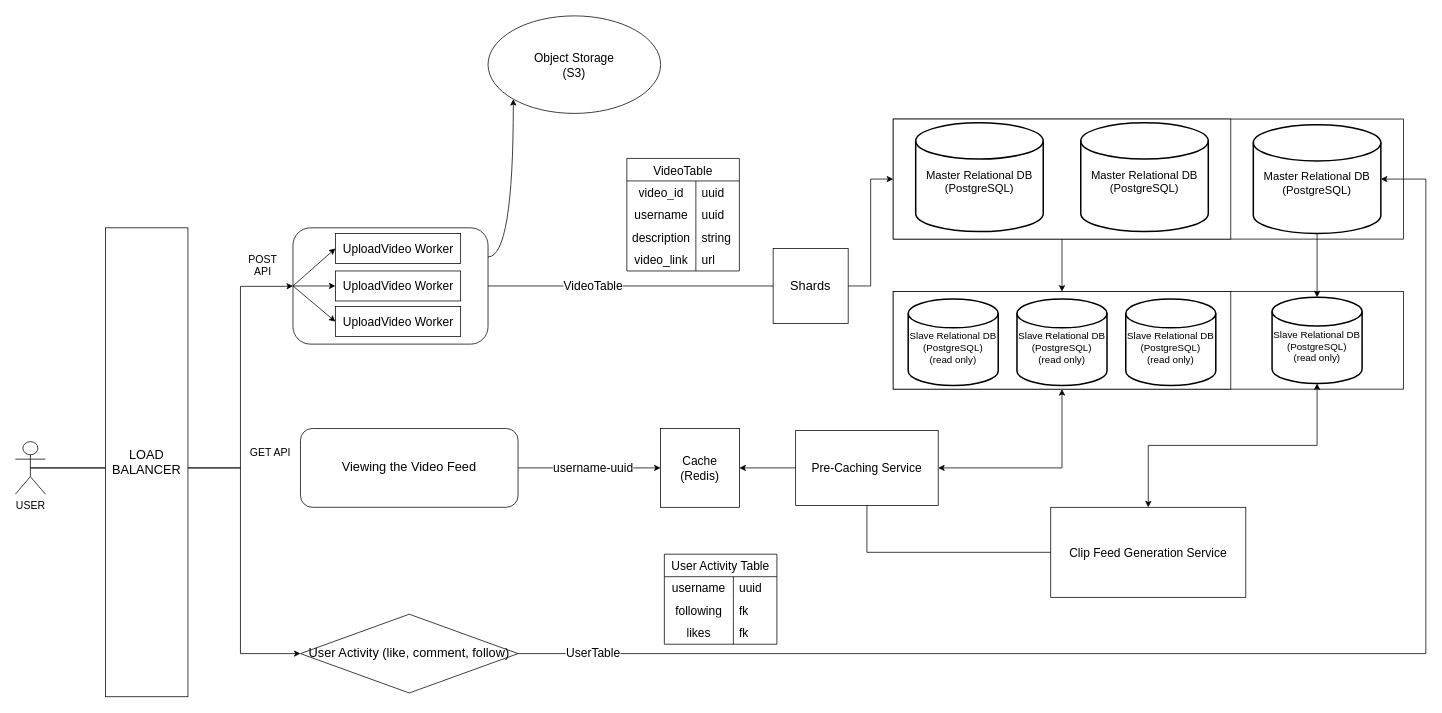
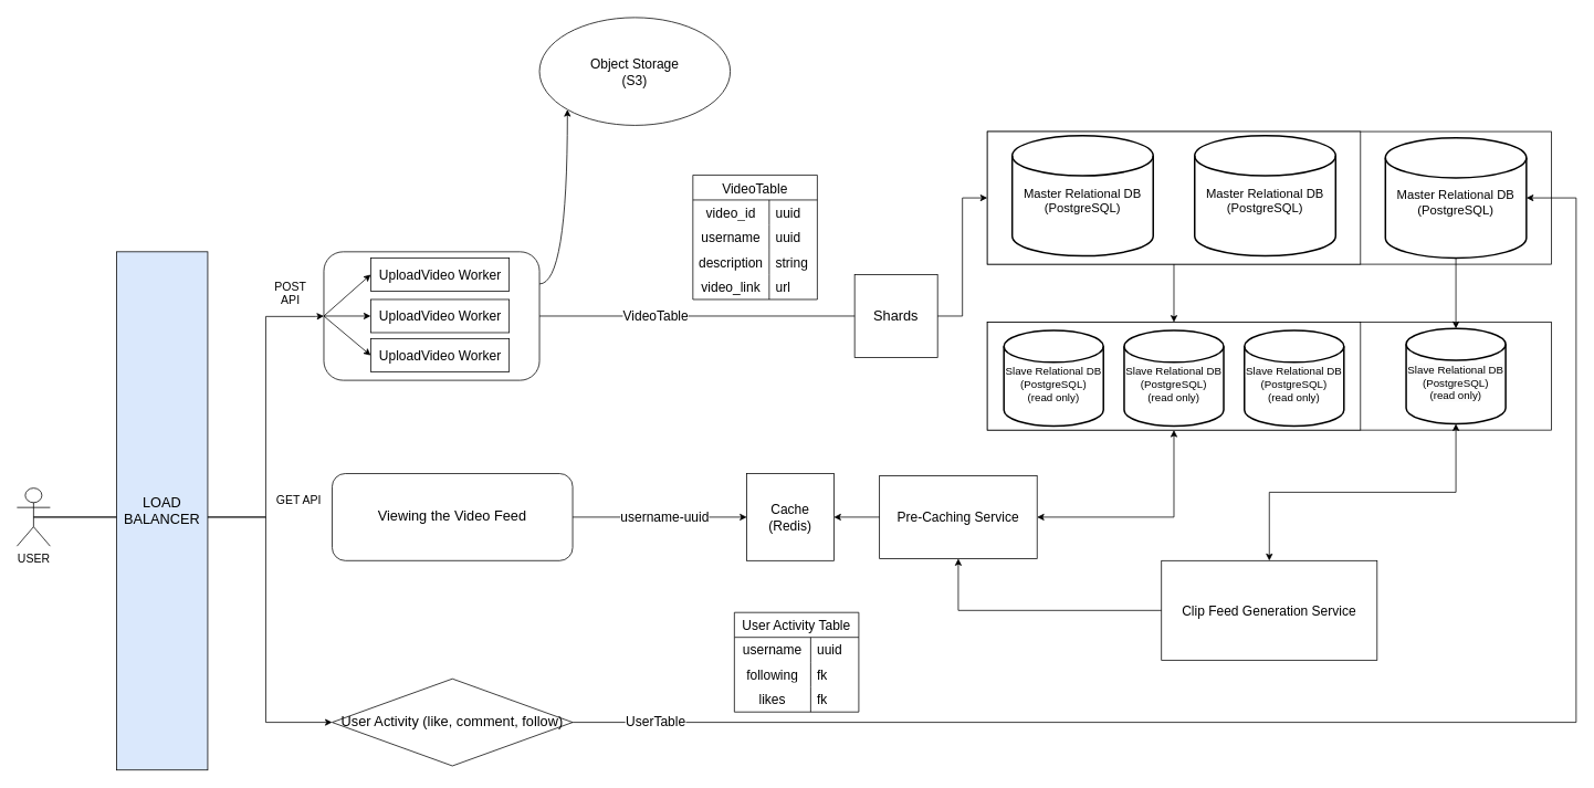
- <mxCell id="42" value="&lt;font style=&quot;font-size: 17px;&quot;&gt;LOAD BALANCER&lt;/font&gt;" style="whiteSpace=wrap;html=1;" vertex="1" parent="1"><mxGeometry x="140" y="303" width="110" height="625" as="geometry" /></mxCell>
+ <mxCell id="42" value="&lt;font style=&quot;font-size: 17px;&quot;&gt;LOAD BALANCER&lt;/font&gt;" style="whiteSpace=wrap;html=1;fillColor=#dae8fc;" vertex="1" parent="1"><mxGeometry x="140" y="303" width="110" height="625" as="geometry" /></mxCell>
- <mxCell id="46" value="&lt;font style=&quot;font-size: 16px;&quot;&gt;Cache&lt;br&gt;(Redis)&lt;/font&gt;" style="whiteSpace=wrap;html=1;aspect=fixed;" vertex="1" parent="1"><mxGeometry x="880" y="570.5" width="105" height="105" as="geometry" /></mxCell>
+ <mxCell id="46" value="&lt;font style=&quot;font-size: 16px;&quot;&gt;Cache&lt;br&gt;(Redis)&lt;/font&gt;" style="whiteSpace=wrap;html=1;aspect=fixed;" vertex="1" parent="1"><mxGeometry x="900" y="570.5" width="105" height="105" as="geometry" /></mxCell>
- <mxCell id="47" value="" style="endArrow=none;html=1;rounded=0;exitX=0;exitY=0.5;exitDx=0;exitDy=0;entryX=0.5;entryY=1;entryDx=0;entryDy=0;edgeStyle=orthogonalEdgeStyle;" edge="1" parent="1" source="45" target="37"><mxGeometry width="50" height="50" relative="1" as="geometry"><mxPoint x="1330" y="748" as="sourcePoint" /><mxPoint x="1380" y="698" as="targetPoint" /></mxGeometry></mxCell>
+ <mxCell id="47" value="" style="endArrow=classic;html=1;rounded=0;exitX=0;exitY=0.5;exitDx=0;exitDy=0;entryX=0.5;entryY=1;entryDx=0;entryDy=0;edgeStyle=orthogonalEdgeStyle;" edge="1" parent="1" source="45" target="37"><mxGeometry width="50" height="50" relative="1" as="geometry"><mxPoint x="1330" y="748" as="sourcePoint" /><mxPoint x="1380" y="698" as="targetPoint" /></mxGeometry></mxCell>
